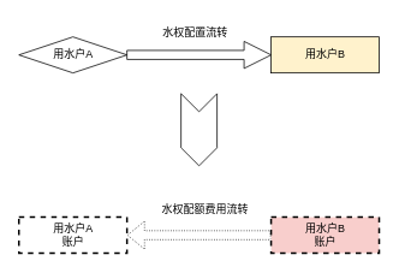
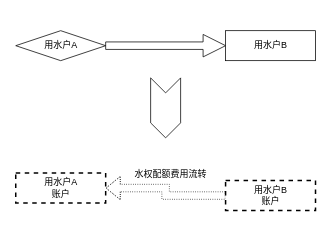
- <mxCell id="9" value="水权配置流转" style="text;html=1;align=center;verticalAlign=middle;resizable=0;points=[];autosize=1;strokeColor=none;fillColor=none;" vertex="1" parent="1"><mxGeometry x="165.5" y="20" width="100" height="30" as="geometry" /></mxCell>
- <mxCell id="4" value="用水户B" style="rounded=0;whiteSpace=wrap;html=1;fillColor=#fff2cc;" vertex="1" parent="1"><mxGeometry x="300.5" y="40" width="120" height="40" as="geometry" /></mxCell>
+ <mxCell id="4" value="用水户B" style="rounded=0;whiteSpace=wrap;html=1;" vertex="1" parent="1"><mxGeometry x="300.5" y="40" width="120" height="40" as="geometry" /></mxCell>
- <mxCell id="7" value="用水户A&lt;br&gt;账户" style="rounded=0;whiteSpace=wrap;html=1;dashed=1;strokeWidth=2;" vertex="1" parent="1"><mxGeometry x="20.5" y="240" width="120" height="40" as="geometry" /></mxCell>
+ <mxCell id="7" value="用水户A&lt;br&gt;账户" style="rounded=0;whiteSpace=wrap;html=1;dashed=1;strokeWidth=2;" vertex="1" parent="1"><mxGeometry x="20.5" y="230" width="120" height="40" as="geometry" /></mxCell>
- <mxCell id="8" value="用水户B&lt;br&gt;账户" style="rounded=0;whiteSpace=wrap;html=1;dashed=1;strokeWidth=2;fillColor=#f8cecc;" vertex="1" parent="1"><mxGeometry x="300.5" y="240" width="120" height="40" as="geometry" /></mxCell>
+ <mxCell id="8" value="用水户B&lt;br&gt;账户" style="rounded=0;whiteSpace=wrap;html=1;dashed=1;strokeWidth=2;" vertex="1" parent="1"><mxGeometry x="300.5" y="240" width="120" height="40" as="geometry" /></mxCell>
